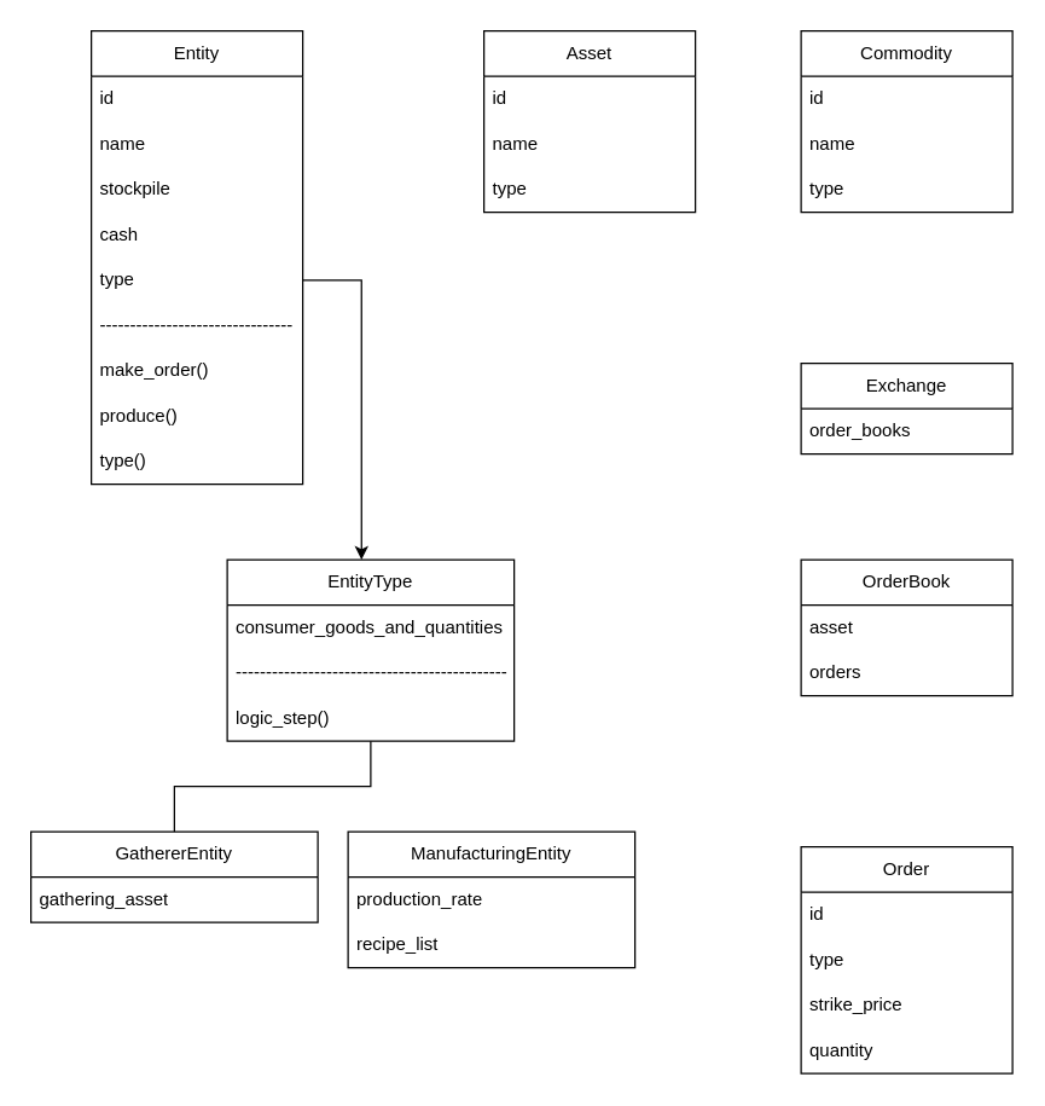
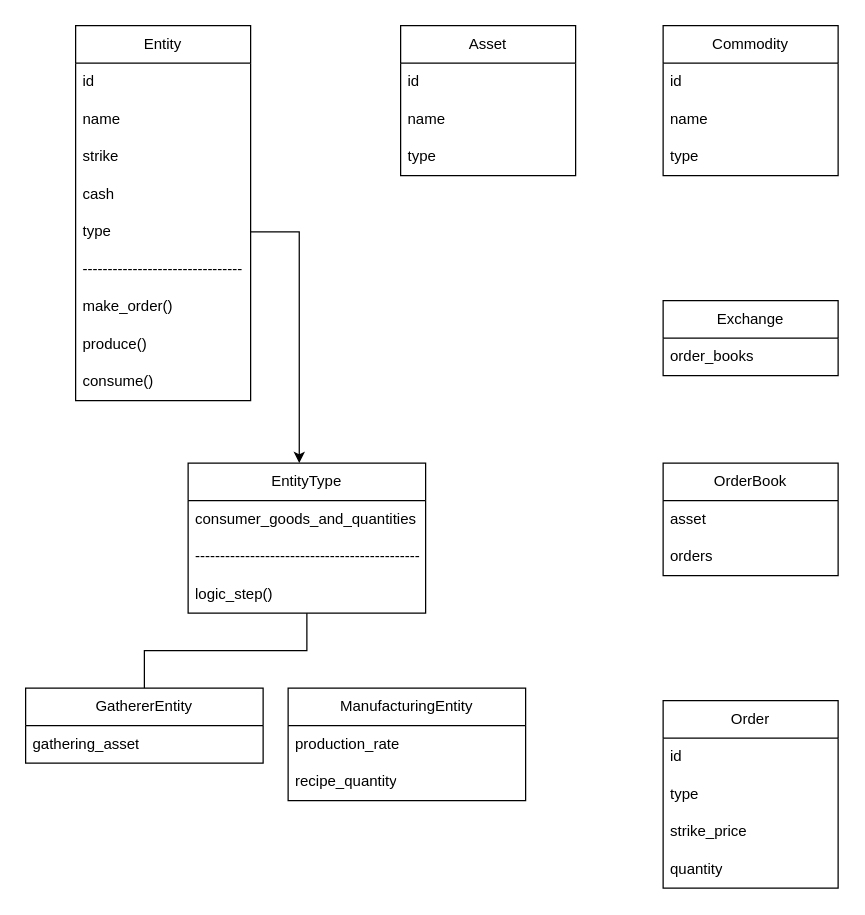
- <mxCell id="5" value="stockpile" style="text;strokeColor=none;fillColor=none;align=left;verticalAlign=middle;spacingLeft=4;spacingRight=4;overflow=hidden;points=[[0,0.5],[1,0.5]];portConstraint=eastwest;rotatable=0;whiteSpace=wrap;html=1;" vertex="1" parent="2"><mxGeometry y="90" width="140" height="30" as="geometry" /></mxCell>
+ <mxCell id="5" value="strike" style="text;strokeColor=none;fillColor=none;align=left;verticalAlign=middle;spacingLeft=4;spacingRight=4;overflow=hidden;points=[[0,0.5],[1,0.5]];portConstraint=eastwest;rotatable=0;whiteSpace=wrap;html=1;" vertex="1" parent="2"><mxGeometry y="90" width="140" height="30" as="geometry" /></mxCell>
- <mxCell id="11" value="type()" style="text;strokeColor=none;fillColor=none;align=left;verticalAlign=middle;spacingLeft=4;spacingRight=4;overflow=hidden;points=[[0,0.5],[1,0.5]];portConstraint=eastwest;rotatable=0;whiteSpace=wrap;html=1;" vertex="1" parent="2"><mxGeometry y="270" width="140" height="30" as="geometry" /></mxCell>
+ <mxCell id="11" value="consume()" style="text;strokeColor=none;fillColor=none;align=left;verticalAlign=middle;spacingLeft=4;spacingRight=4;overflow=hidden;points=[[0,0.5],[1,0.5]];portConstraint=eastwest;rotatable=0;whiteSpace=wrap;html=1;" vertex="1" parent="2"><mxGeometry y="270" width="140" height="30" as="geometry" /></mxCell>
- <mxCell id="39" value="recipe_list" style="text;strokeColor=none;fillColor=none;align=left;verticalAlign=middle;spacingLeft=4;spacingRight=4;overflow=hidden;points=[[0,0.5],[1,0.5]];portConstraint=eastwest;rotatable=0;whiteSpace=wrap;html=1;" vertex="1" parent="37"><mxGeometry y="60" width="190" height="30" as="geometry" /></mxCell>
+ <mxCell id="39" value="recipe_quantity" style="text;strokeColor=none;fillColor=none;align=left;verticalAlign=middle;spacingLeft=4;spacingRight=4;overflow=hidden;points=[[0,0.5],[1,0.5]];portConstraint=eastwest;rotatable=0;whiteSpace=wrap;html=1;" vertex="1" parent="37"><mxGeometry y="60" width="190" height="30" as="geometry" /></mxCell>
